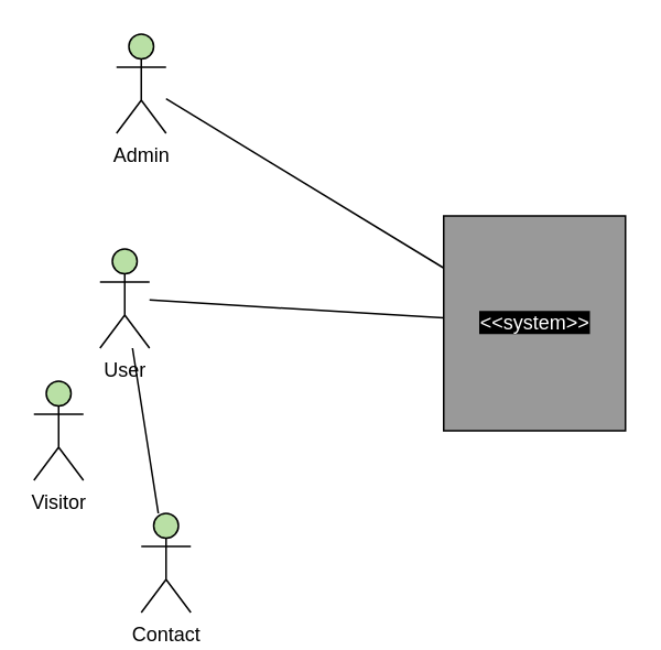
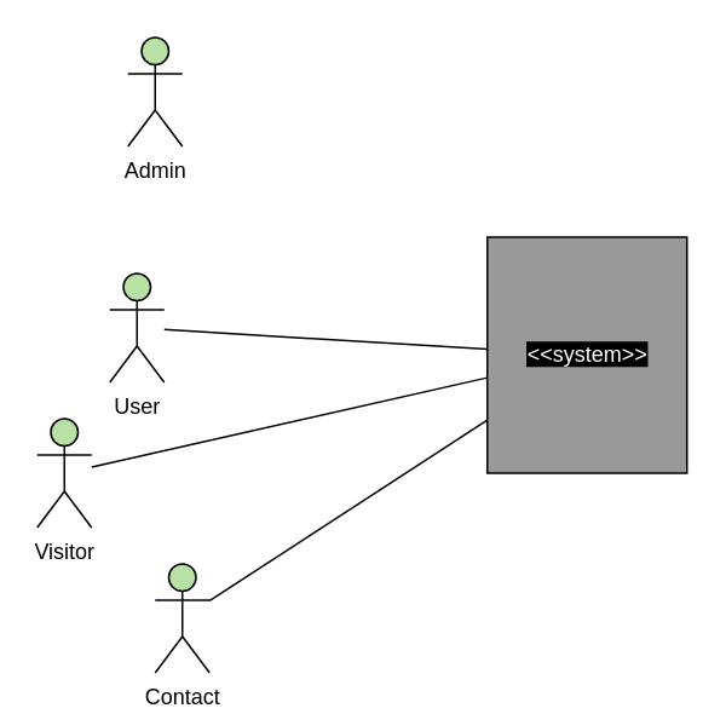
- <mxCell id="5" value="" style="endArrow=none;html=1;" parent="1" source="3" target="2" edge="1"><mxGeometry width="50" height="50" relative="1" as="geometry"><mxPoint x="70" y="480" as="sourcePoint" /><mxPoint x="120" y="430" as="targetPoint" /></mxGeometry></mxCell>
+ <mxCell id="10" value="" style="endArrow=none;html=1;" parent="1" source="9" target="2" edge="1"><mxGeometry width="50" height="50" relative="1" as="geometry"><mxPoint x="45" y="160" as="sourcePoint" /><mxPoint x="278" y="205" as="targetPoint" /></mxGeometry></mxCell>
- <mxCell id="8" value="" style="endArrow=none;html=1;" parent="1" source="7" target="4" edge="1"><mxGeometry width="50" height="50" relative="1" as="geometry"><mxPoint x="85" y="140" as="sourcePoint" /><mxPoint x="258" y="285" as="targetPoint" /></mxGeometry></mxCell>
+ <mxCell id="8" value="" style="endArrow=none;html=1;" parent="1" source="7" target="2" edge="1"><mxGeometry width="50" height="50" relative="1" as="geometry"><mxPoint x="85" y="140" as="sourcePoint" /><mxPoint x="258" y="285" as="targetPoint" /></mxGeometry></mxCell>
